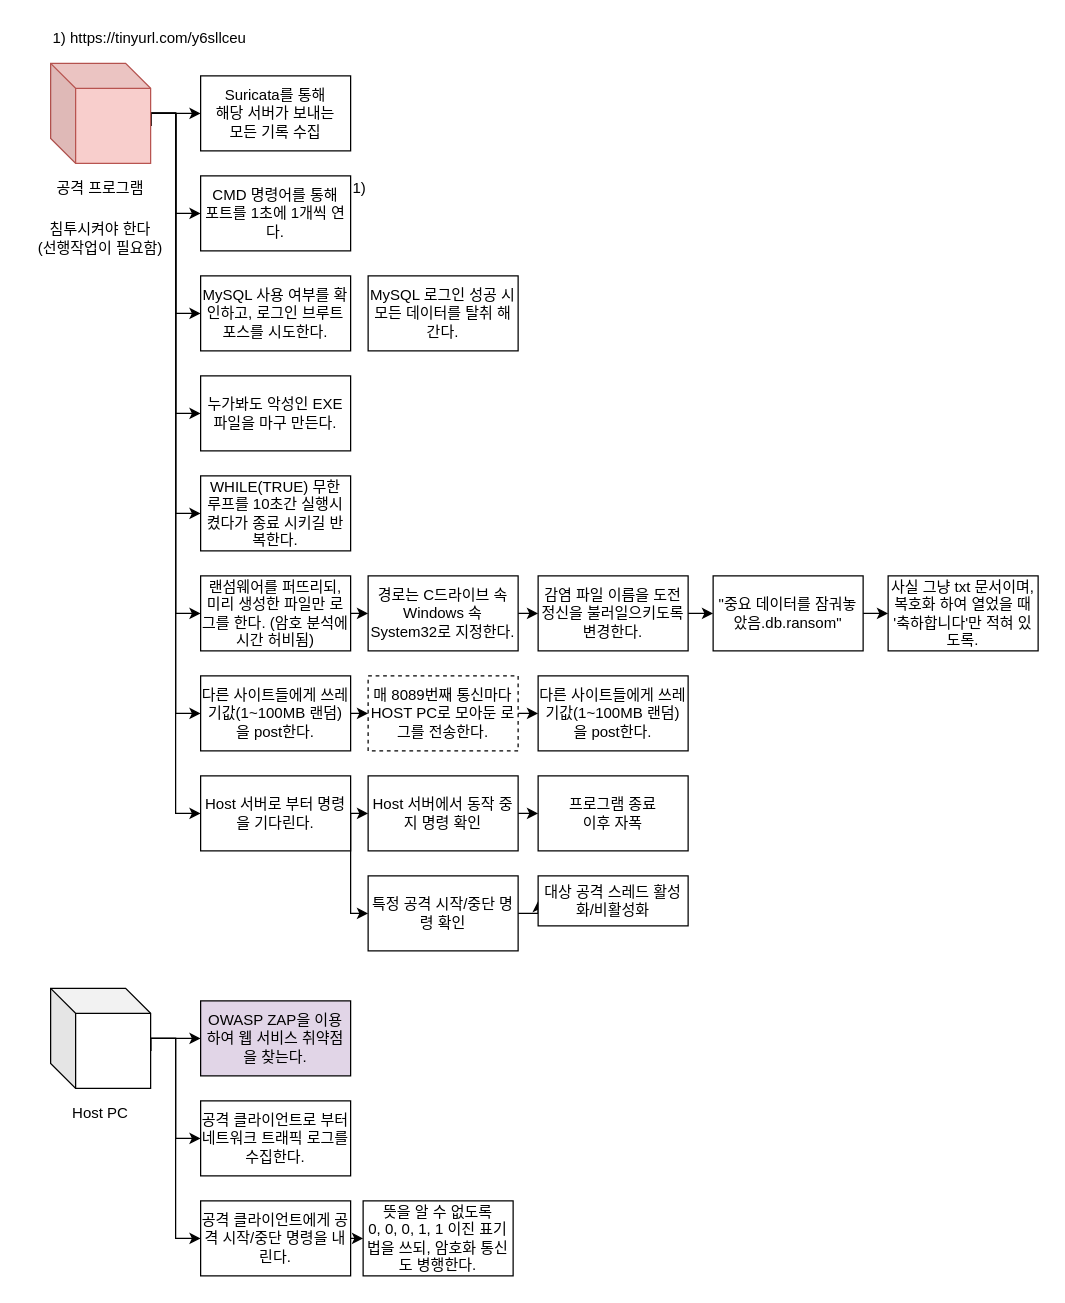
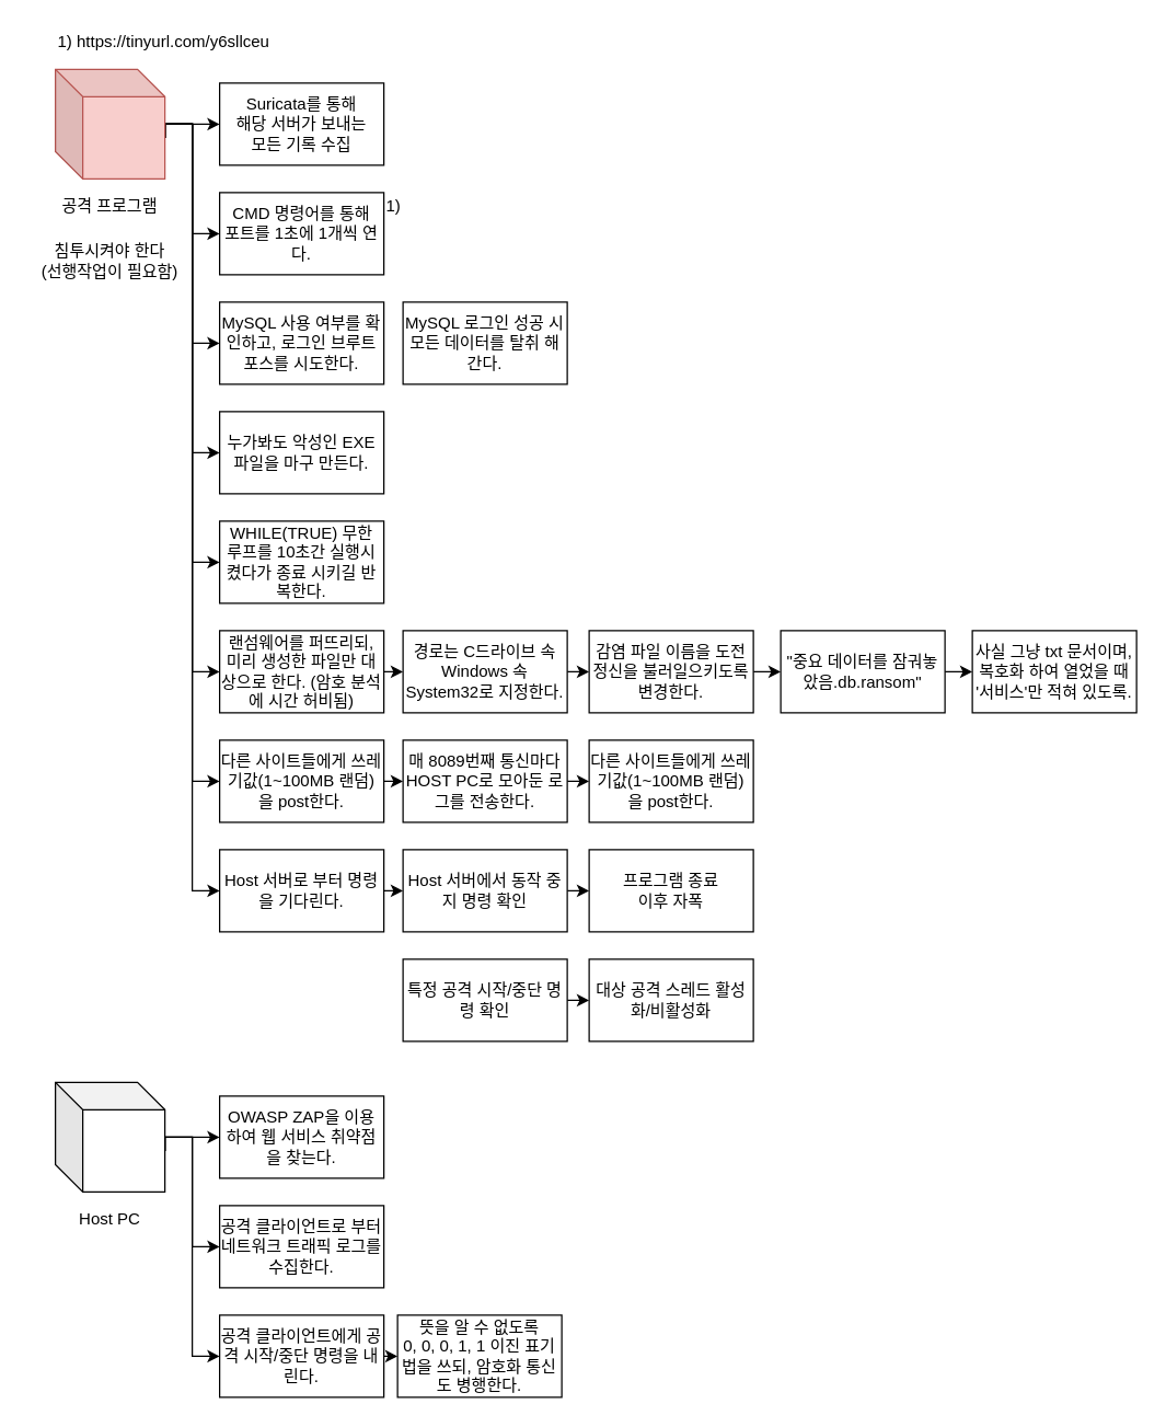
- <mxCell id="21" value="랜섬웨어를 퍼뜨리되, 미리 생성한 파일만 로그를 한다. (암호 분석에 시간 허비됨)" style="rounded=0;whiteSpace=wrap;html=1;" vertex="1" parent="1"><mxGeometry x="160" y="460" width="120" height="60" as="geometry" /></mxCell>
+ <mxCell id="21" value="랜섬웨어를 퍼뜨리되, 미리 생성한 파일만 대상으로 한다. (암호 분석에 시간 허비됨)" style="rounded=0;whiteSpace=wrap;html=1;" vertex="1" parent="1"><mxGeometry x="160" y="460" width="120" height="60" as="geometry" /></mxCell>
- <mxCell id="30" value="사실 그냥 txt 문서이며, 복호화 하여 열었을 때 '축하합니다'만 적혀 있도록." style="rounded=0;whiteSpace=wrap;html=1;" vertex="1" parent="1"><mxGeometry x="710" y="460" width="120" height="60" as="geometry" /></mxCell>
+ <mxCell id="30" value="사실 그냥 txt 문서이며, 복호화 하여 열었을 때 '서비스'만 적혀 있도록." style="rounded=0;whiteSpace=wrap;html=1;" vertex="1" parent="1"><mxGeometry x="710" y="460" width="120" height="60" as="geometry" /></mxCell>
- <mxCell id="46" value="매 8089번째 통신마다 HOST PC로 모아둔 로그를 전송한다." style="rounded=0;whiteSpace=wrap;html=1;dashed=1;" vertex="1" parent="1"><mxGeometry x="294" y="540" width="120" height="60" as="geometry" /></mxCell>
+ <mxCell id="46" value="매 8089번째 통신마다 HOST PC로 모아둔 로그를 전송한다." style="rounded=0;whiteSpace=wrap;html=1;" vertex="1" parent="1"><mxGeometry x="294" y="540" width="120" height="60" as="geometry" /></mxCell>
- <mxCell id="24" style="edgeStyle=orthogonalEdgeStyle;rounded=0;orthogonalLoop=1;jettySize=auto;html=1;exitX=1;exitY=0.5;exitDx=0;exitDy=0;entryX=0;entryY=0.5;entryDx=0;entryDy=0;" edge="1" parent="1" source="25" target="49"><mxGeometry relative="1" as="geometry"><Array as="points"><mxPoint x="280" y="730" /></Array></mxGeometry></mxCell>
- <mxCell id="50" value="대상 공격 스레드 활성화/비활성화" style="rounded=0;whiteSpace=wrap;html=1;" vertex="1" parent="1"><mxGeometry x="430" y="700" width="120" height="40" as="geometry" /></mxCell>
+ <mxCell id="50" value="대상 공격 스레드 활성화/비활성화" style="rounded=0;whiteSpace=wrap;html=1;" vertex="1" parent="1"><mxGeometry x="430" y="700" width="120" height="60" as="geometry" /></mxCell>
- <mxCell id="22" value="OWASP ZAP을 이용하여 웹 서비스 취약점을 찾는다." style="rounded=0;whiteSpace=wrap;html=1;fillColor=#e1d5e7;" vertex="1" parent="1"><mxGeometry x="160" y="800" width="120" height="60" as="geometry" /></mxCell>
+ <mxCell id="22" value="OWASP ZAP을 이용하여 웹 서비스 취약점을 찾는다." style="rounded=0;whiteSpace=wrap;html=1;" vertex="1" parent="1"><mxGeometry x="160" y="800" width="120" height="60" as="geometry" /></mxCell>
